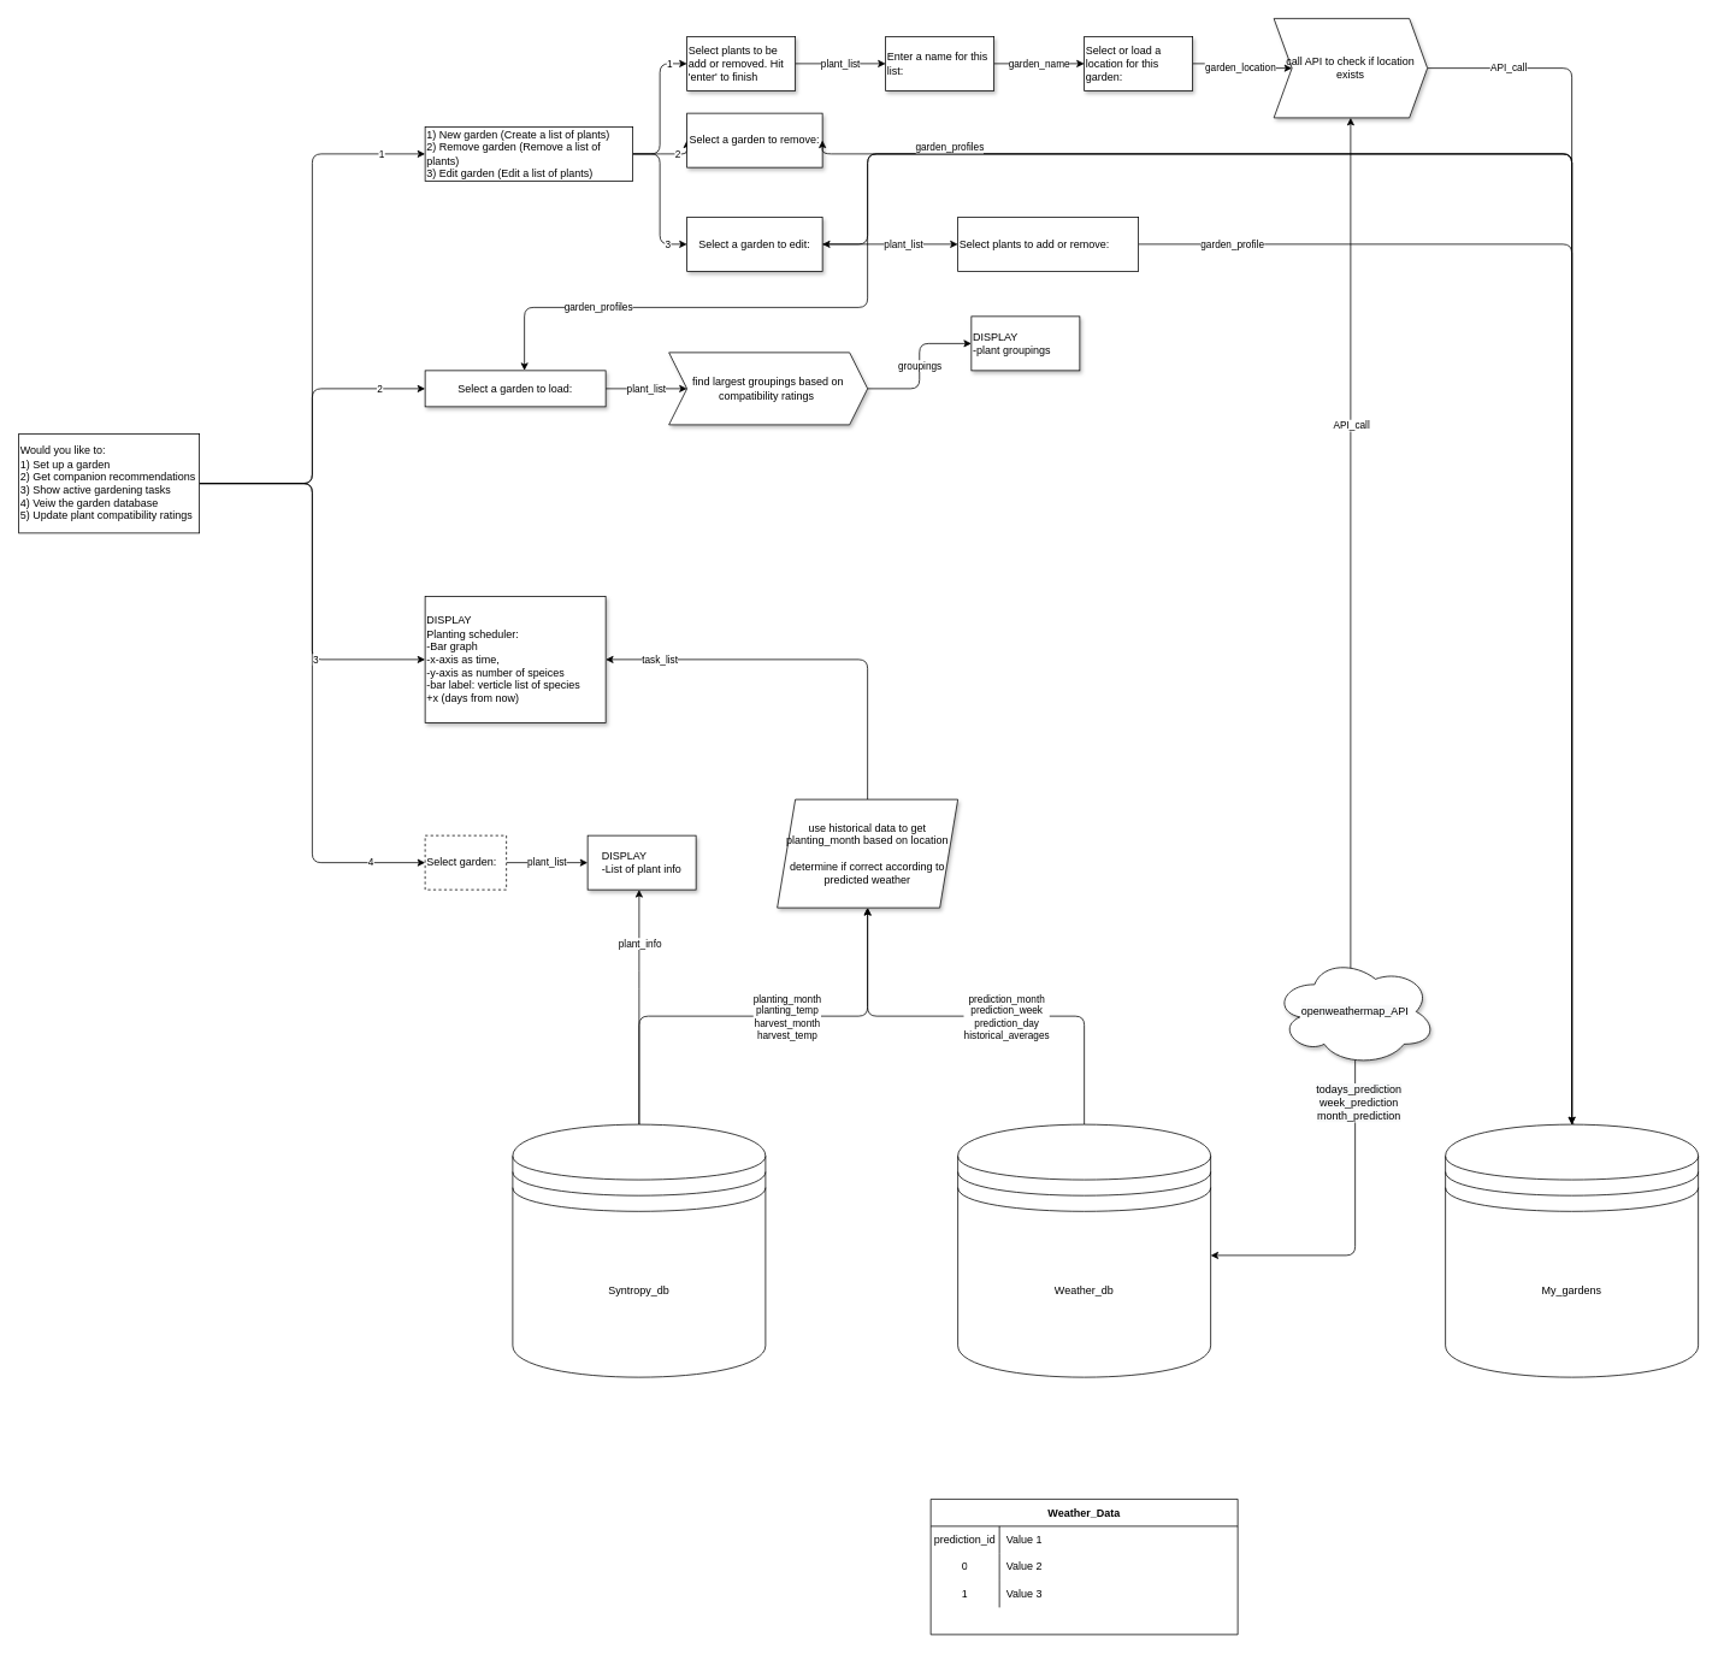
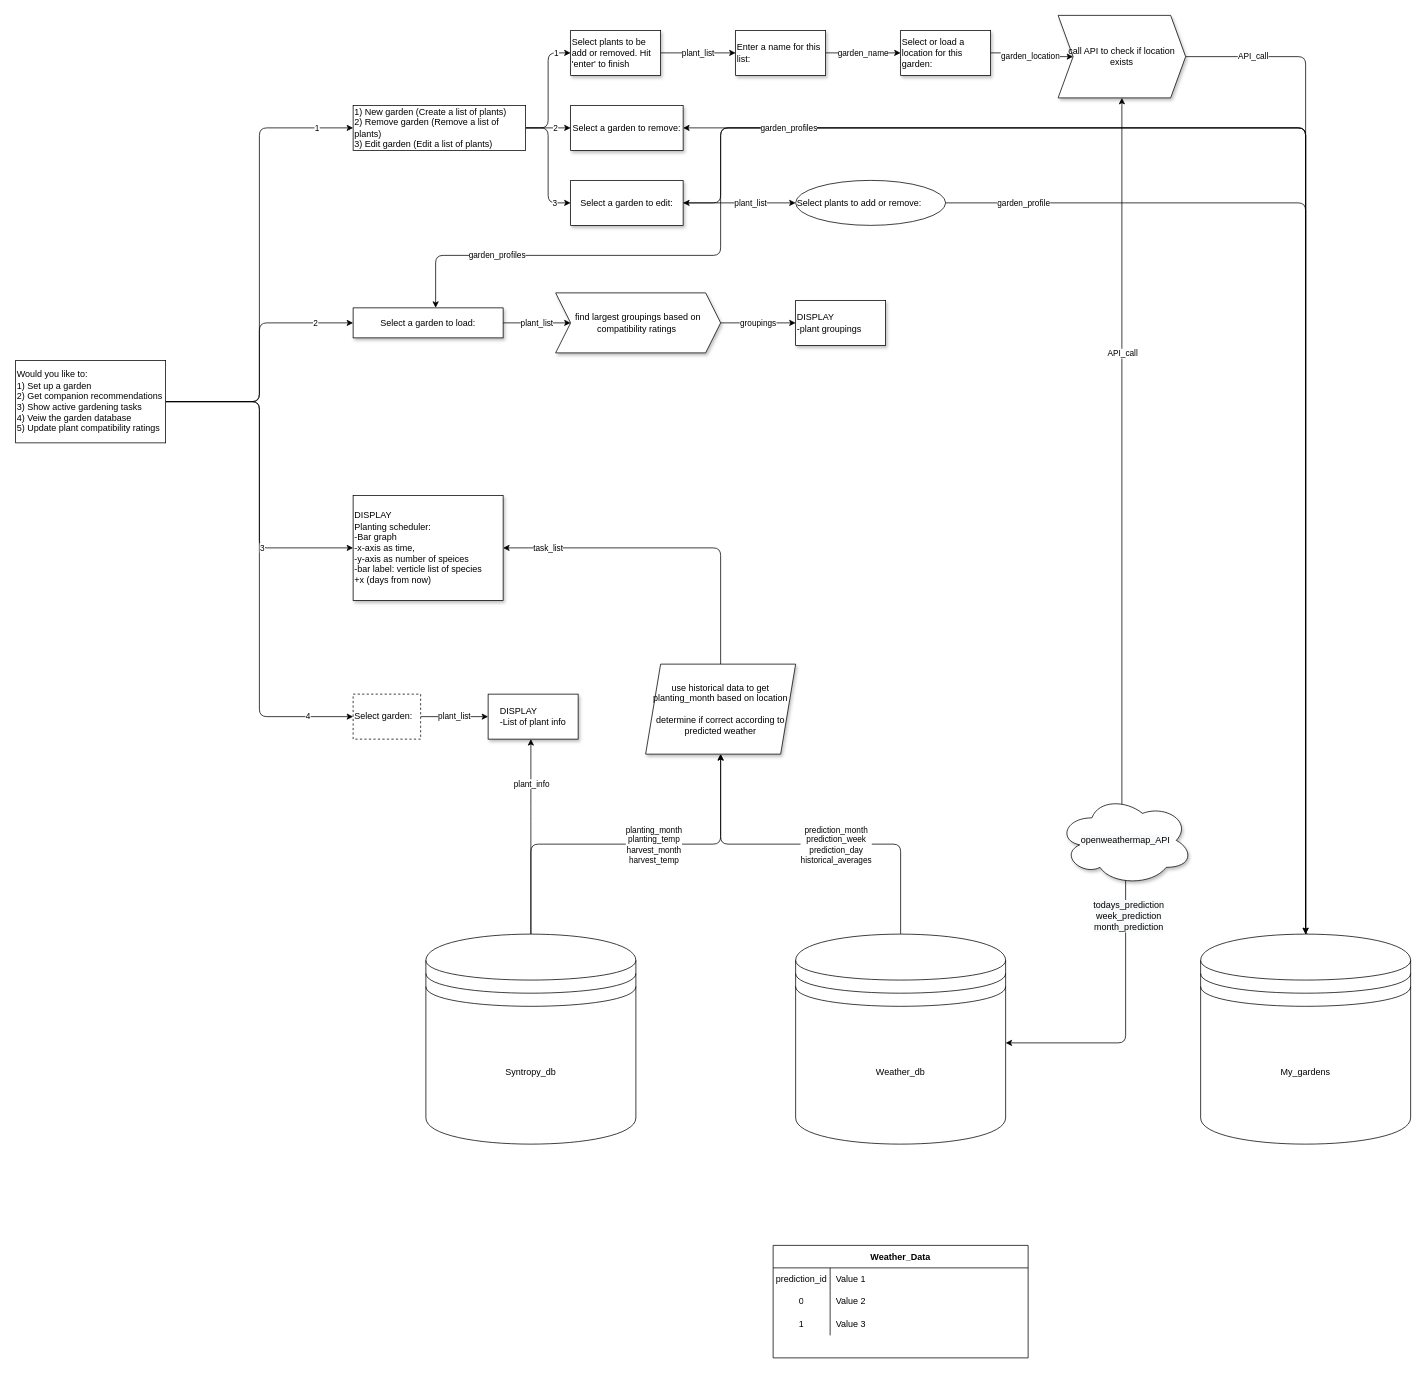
- <mxCell id="41" value="Select a garden to remove:" style="rounded=0;whiteSpace=wrap;html=1;shadow=1;glass=0;sketch=0;flipV=1;" parent="1" vertex="1"><mxGeometry x="760" y="125" width="150" height="60" as="geometry" /></mxCell>
+ <mxCell id="41" value="Select a garden to remove:" style="rounded=0;whiteSpace=wrap;html=1;shadow=1;glass=0;sketch=0;flipV=1;" parent="1" vertex="1"><mxGeometry x="760" width="150" height="60" as="geometry" y="140" /></mxCell>
- <mxCell id="14" value="Select plants to add or remove:" style="rounded=0;whiteSpace=wrap;html=1;align=left;" parent="1" vertex="1"><mxGeometry x="1060" y="240" width="200" height="60" as="geometry" /></mxCell>
+ <mxCell id="14" value="Select plants to add or remove:" style="ellipse;whiteSpace=wrap;html=1;align=left;" parent="1" vertex="1"><mxGeometry x="1060" y="240" width="200" height="60" as="geometry" /></mxCell>
- <mxCell id="63" value="DISPLAY&lt;br&gt;-plant groupings" style="rounded=0;whiteSpace=wrap;html=1;shadow=1;glass=0;sketch=0;align=left;" parent="1" vertex="1"><mxGeometry x="1075" y="350" width="120" height="60" as="geometry" /></mxCell>
+ <mxCell id="63" value="DISPLAY&lt;br&gt;-plant groupings" style="rounded=0;whiteSpace=wrap;html=1;shadow=1;glass=0;sketch=0;align=left;" parent="1" vertex="1"><mxGeometry x="1060" y="400" width="120" height="60" as="geometry" /></mxCell>
